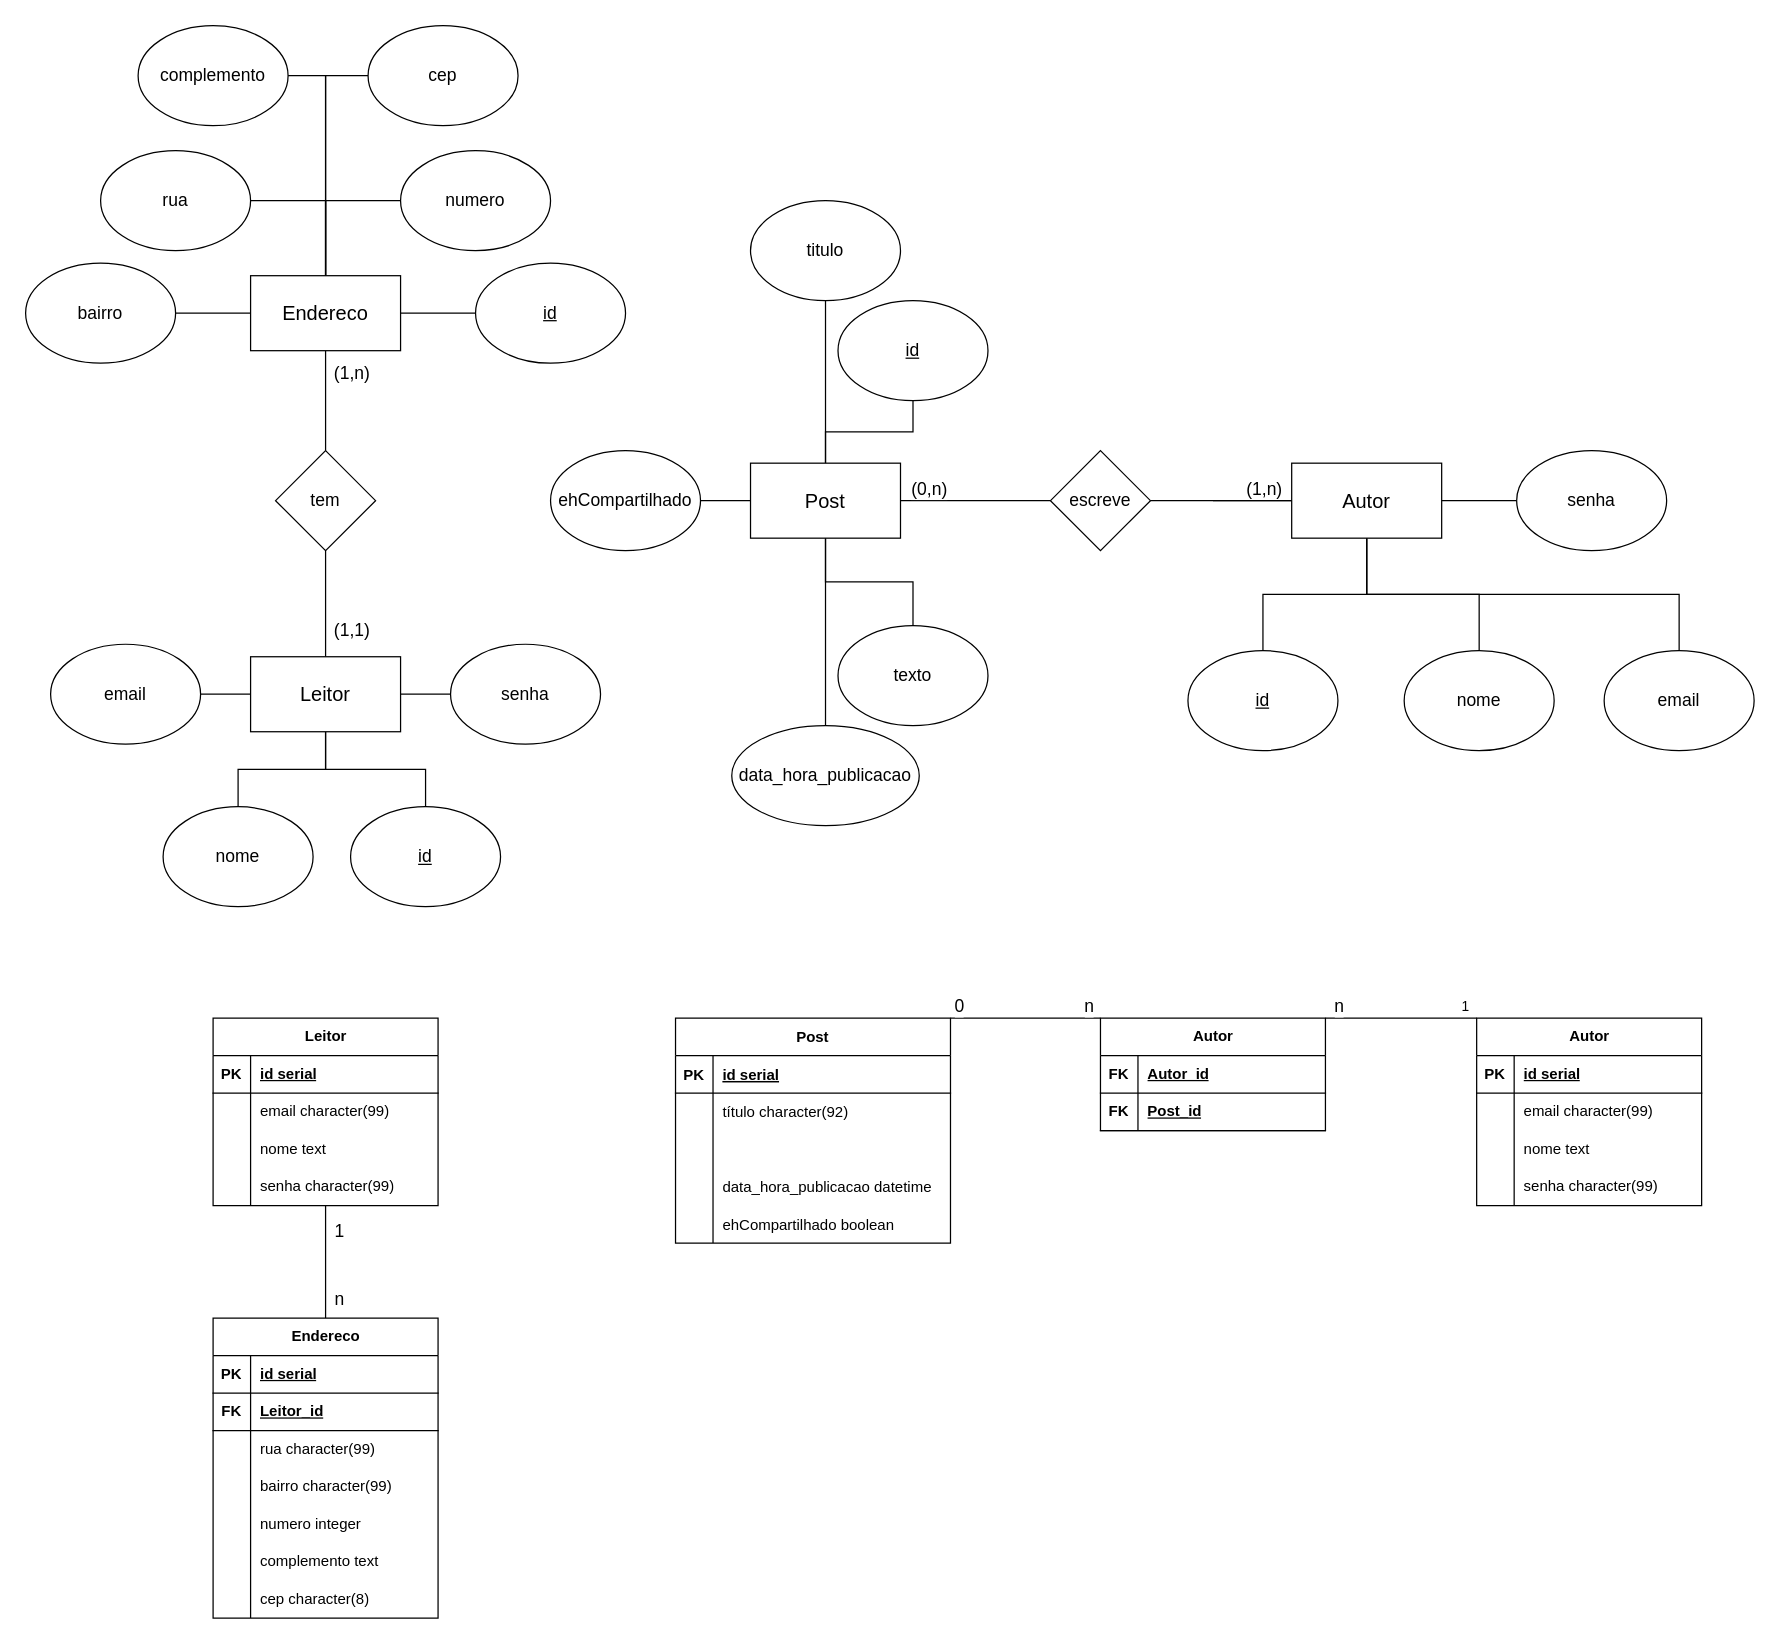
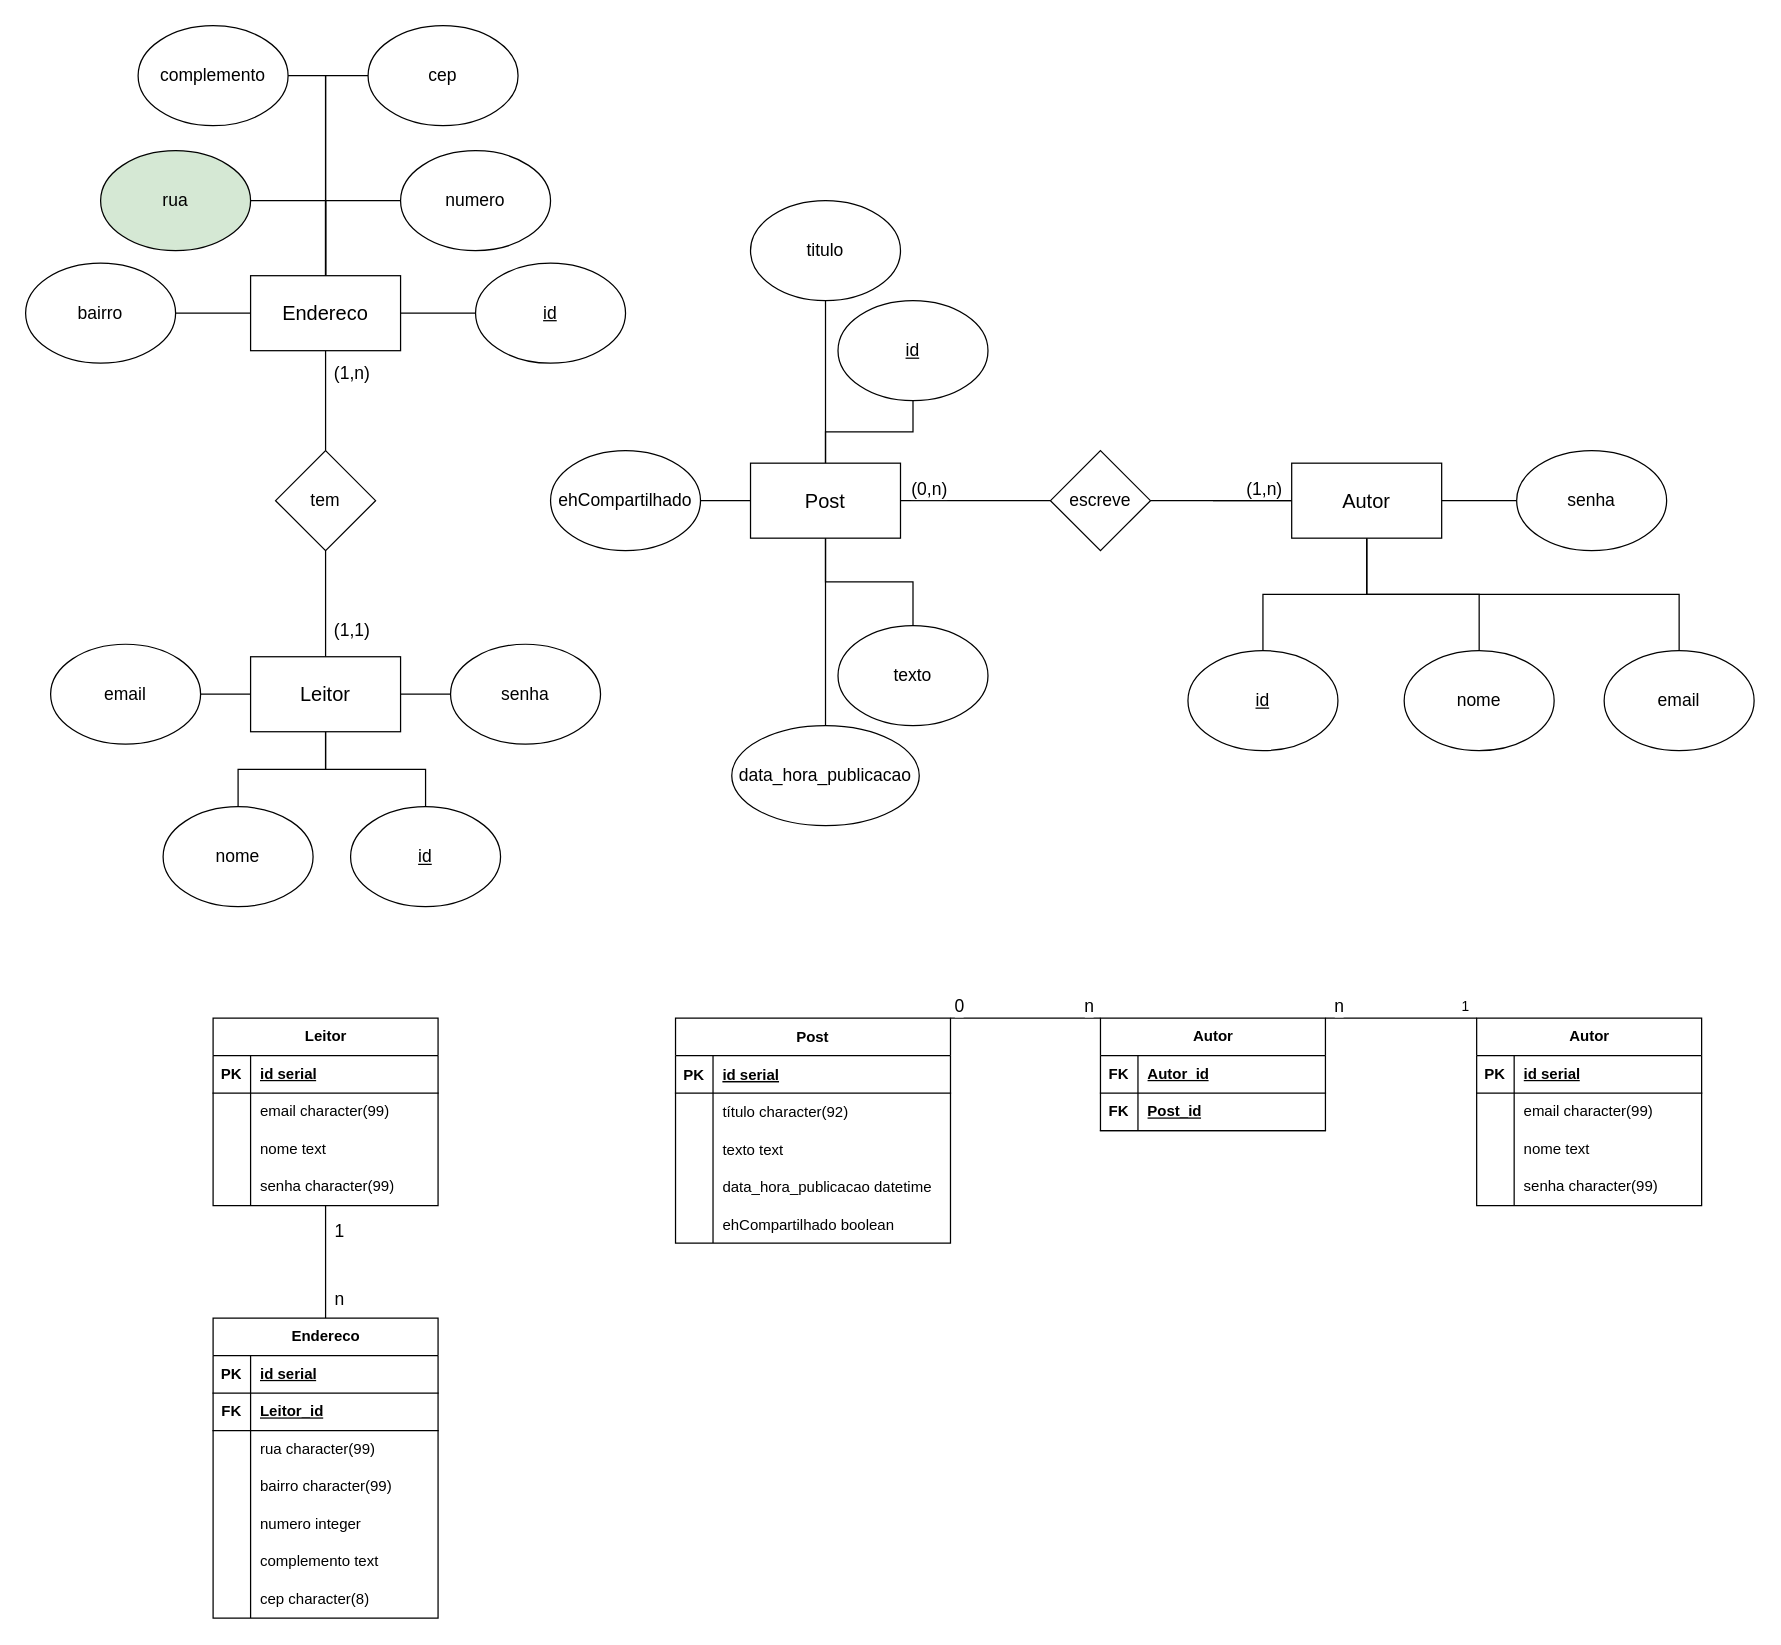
- <mxCell id="50" value="&lt;font style=&quot;font-size: 14px;&quot;&gt;rua&lt;/font&gt;" style="ellipse;whiteSpace=wrap;html=1;" vertex="1" parent="1"><mxGeometry x="80" y="120" width="120" height="80" as="geometry" /></mxCell>
+ <mxCell id="50" value="&lt;font style=&quot;font-size: 14px;&quot;&gt;rua&lt;/font&gt;" style="ellipse;whiteSpace=wrap;html=1;fillColor=#d5e8d4;" vertex="1" parent="1"><mxGeometry x="80" y="120" width="120" height="80" as="geometry" /></mxCell>
+ <mxCell id="67" value="texto text" style="shape=partialRectangle;overflow=hidden;connectable=0;fillColor=none;top=0;left=0;bottom=0;right=0;align=left;spacingLeft=6;" vertex="1" parent="65"><mxGeometry x="30" width="190" height="30" as="geometry"><mxRectangle width="190" height="30" as="alternateBounds" /></mxGeometry></mxCell>
